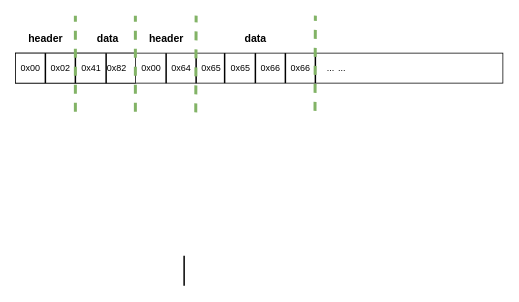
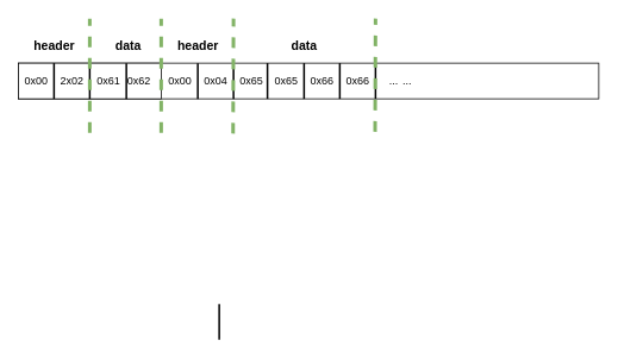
- <mxCell id="10" value="0x02" style="text;html=1;align=center;verticalAlign=middle;resizable=0;points=[];autosize=1;" vertex="1" parent="1"><mxGeometry x="60" y="80" width="40" height="20" as="geometry" /></mxCell>
+ <mxCell id="10" value="2x02" style="text;html=1;align=center;verticalAlign=middle;resizable=0;points=[];autosize=1;" vertex="1" parent="1"><mxGeometry x="60" y="80" width="40" height="20" as="geometry" /></mxCell>
- <mxCell id="11" value="0x41" style="text;html=1;align=center;verticalAlign=middle;resizable=0;points=[];autosize=1;" vertex="1" parent="1"><mxGeometry x="101" y="80" width="40" height="20" as="geometry" /></mxCell>
+ <mxCell id="11" value="0x61" style="text;html=1;align=center;verticalAlign=middle;resizable=0;points=[];autosize=1;" vertex="1" parent="1"><mxGeometry x="101" y="80" width="40" height="20" as="geometry" /></mxCell>
- <mxCell id="12" value="0x82" style="text;html=1;align=center;verticalAlign=middle;resizable=0;points=[];autosize=1;" vertex="1" parent="1"><mxGeometry x="135" y="80" width="40" height="20" as="geometry" /></mxCell>
+ <mxCell id="12" value="0x62" style="text;html=1;align=center;verticalAlign=middle;resizable=0;points=[];autosize=1;" vertex="1" parent="1"><mxGeometry x="135" y="80" width="40" height="20" as="geometry" /></mxCell>
- <mxCell id="25" value="0x64" style="text;html=1;align=center;verticalAlign=middle;resizable=0;points=[];autosize=1;" vertex="1" parent="1"><mxGeometry x="221" y="80" width="40" height="20" as="geometry" /></mxCell>
+ <mxCell id="25" value="0x04" style="text;html=1;align=center;verticalAlign=middle;resizable=0;points=[];autosize=1;" vertex="1" parent="1"><mxGeometry x="221" y="80" width="40" height="20" as="geometry" /></mxCell>
